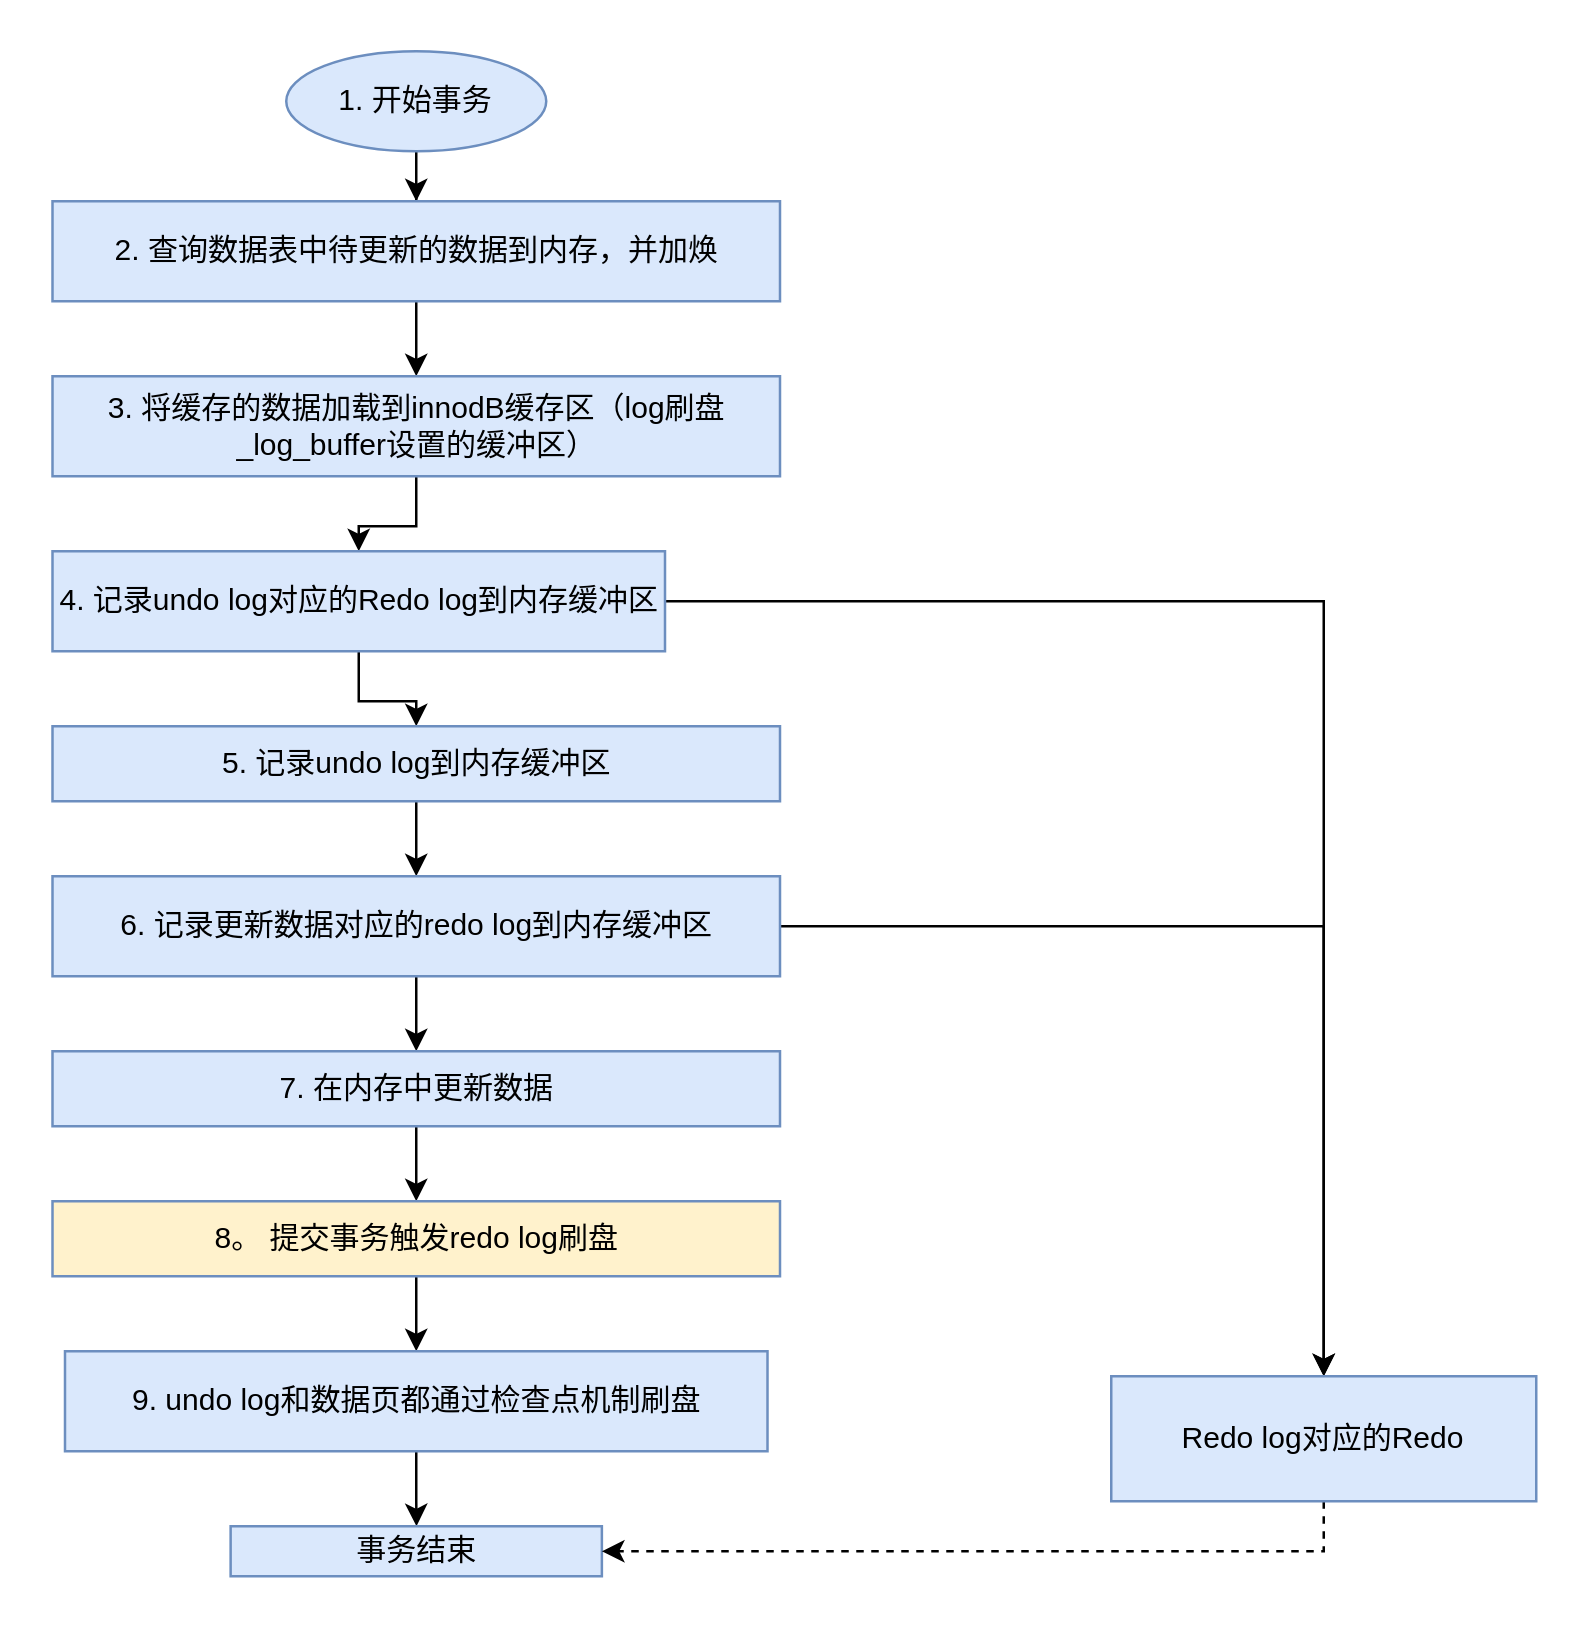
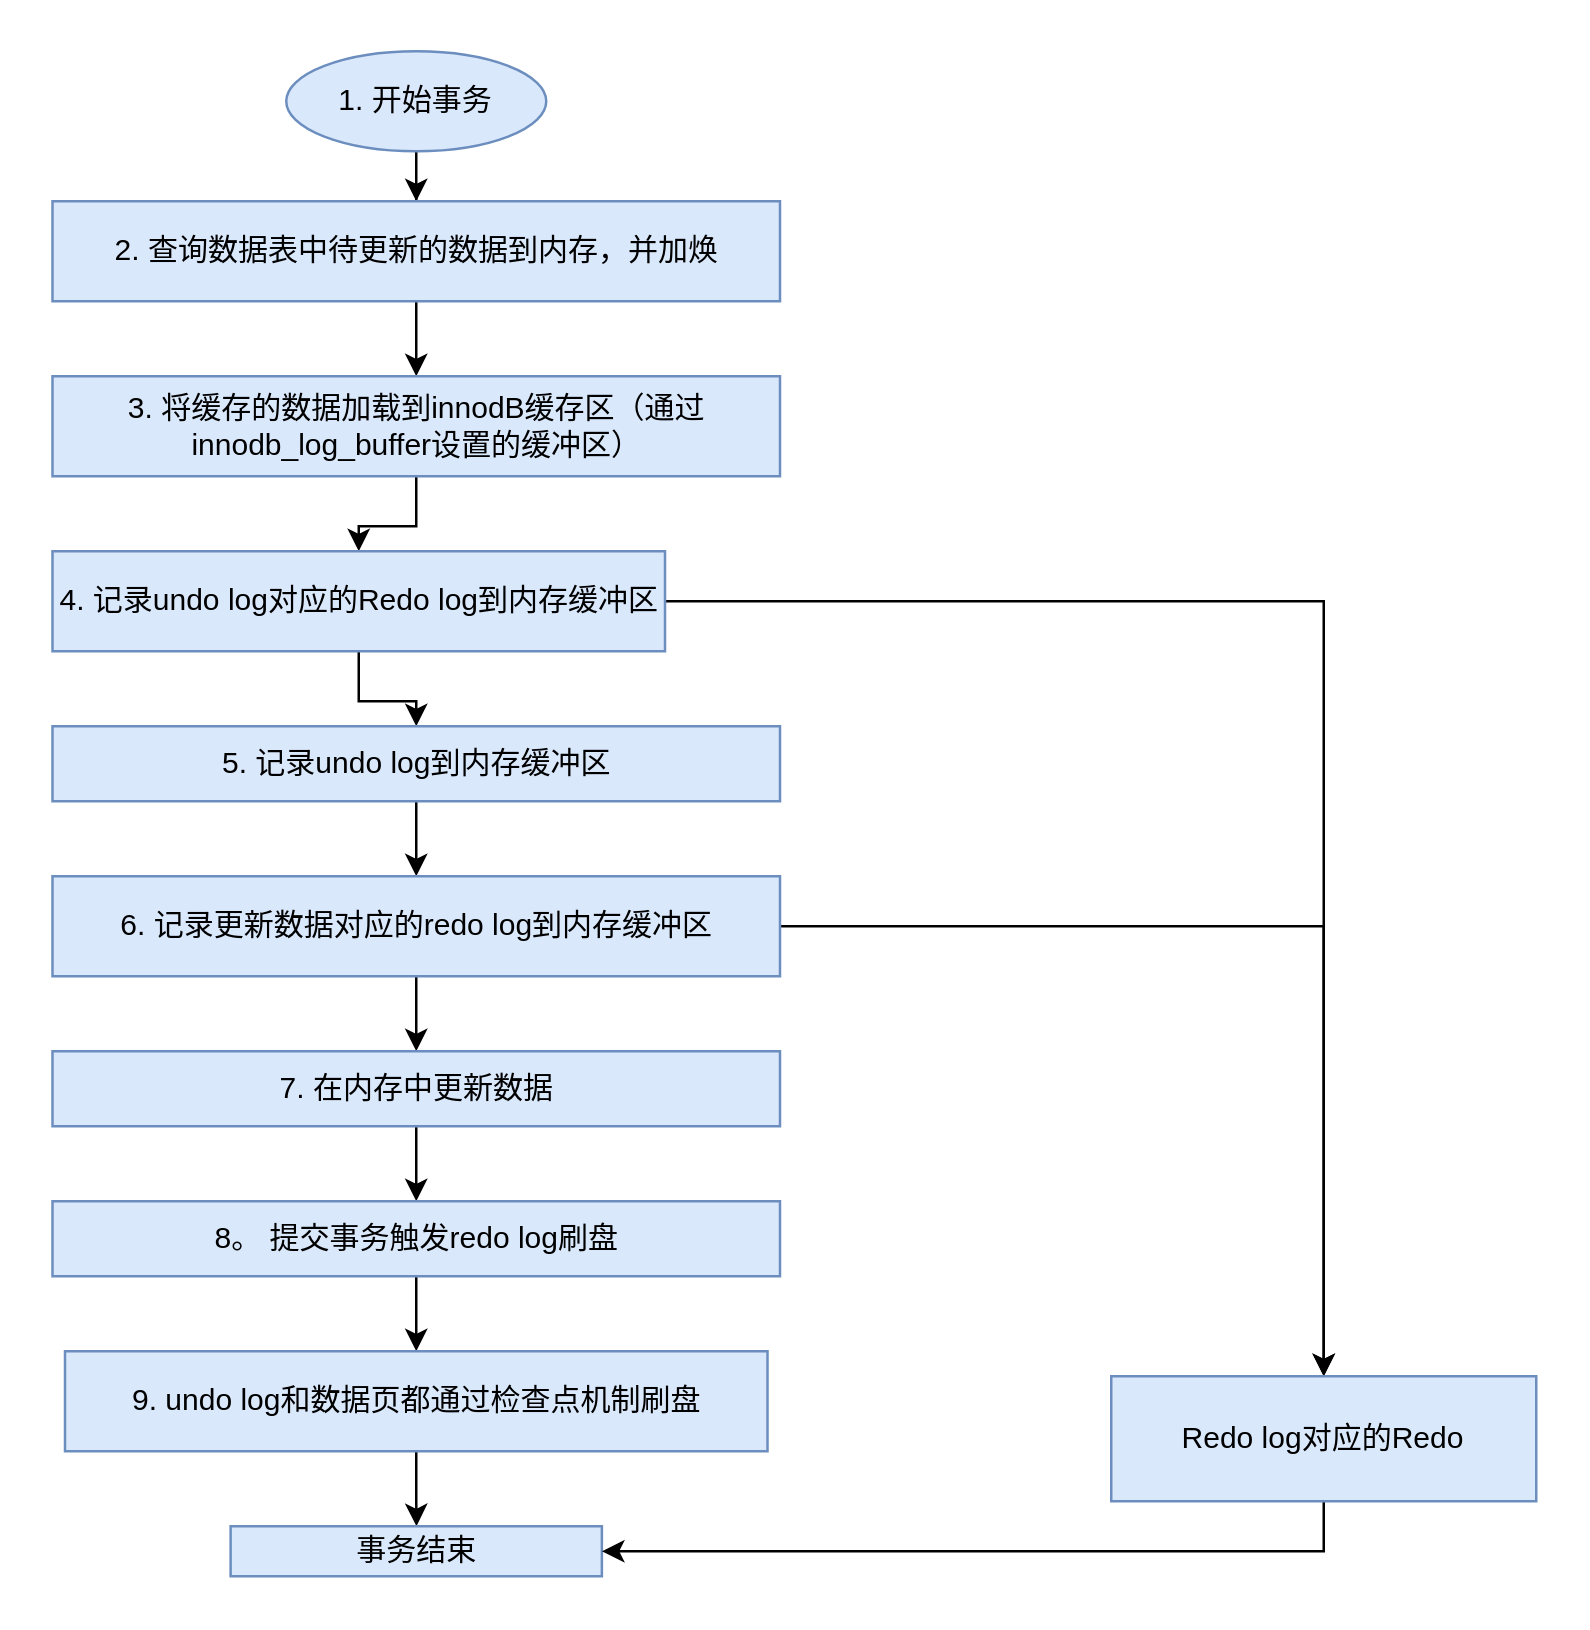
- <mxCell id="7" value="3. 将缓存的数据加载到innodB缓存区（log刷盘_log_buffer设置的缓冲区）" style="rounded=0;whiteSpace=wrap;html=1;fillColor=#dae8fc;strokeColor=#6c8ebf;" vertex="1" parent="1"><mxGeometry x="20.5" y="150" width="291" height="40" as="geometry" /></mxCell>
+ <mxCell id="7" value="3. 将缓存的数据加载到innodB缓存区（通过innodb_log_buffer设置的缓冲区）" style="rounded=0;whiteSpace=wrap;html=1;fillColor=#dae8fc;strokeColor=#6c8ebf;" vertex="1" parent="1"><mxGeometry x="20.5" y="150" width="291" height="40" as="geometry" /></mxCell>
- <mxCell id="19" value="8。 提交事务触发redo log刷盘" style="rounded=0;whiteSpace=wrap;html=1;fillColor=#fff2cc;strokeColor=#6c8ebf;" vertex="1" parent="1"><mxGeometry x="20.5" y="480" width="291" height="30" as="geometry" /></mxCell>
+ <mxCell id="19" value="8。 提交事务触发redo log刷盘" style="rounded=0;whiteSpace=wrap;html=1;fillColor=#dae8fc;strokeColor=#6c8ebf;" vertex="1" parent="1"><mxGeometry x="20.5" y="480" width="291" height="30" as="geometry" /></mxCell>
- <mxCell id="23" style="edgeStyle=orthogonalEdgeStyle;rounded=0;orthogonalLoop=1;jettySize=auto;html=1;exitX=0.5;exitY=1;exitDx=0;exitDy=0;entryX=1;entryY=0.5;entryDx=0;entryDy=0;dashed=1;" edge="1" parent="1" source="24" target="22"><mxGeometry relative="1" as="geometry" /></mxCell>
+ <mxCell id="23" style="edgeStyle=orthogonalEdgeStyle;rounded=0;orthogonalLoop=1;jettySize=auto;html=1;exitX=0.5;exitY=1;exitDx=0;exitDy=0;entryX=1;entryY=0.5;entryDx=0;entryDy=0;" edge="1" parent="1" source="24" target="22"><mxGeometry relative="1" as="geometry" /></mxCell>
